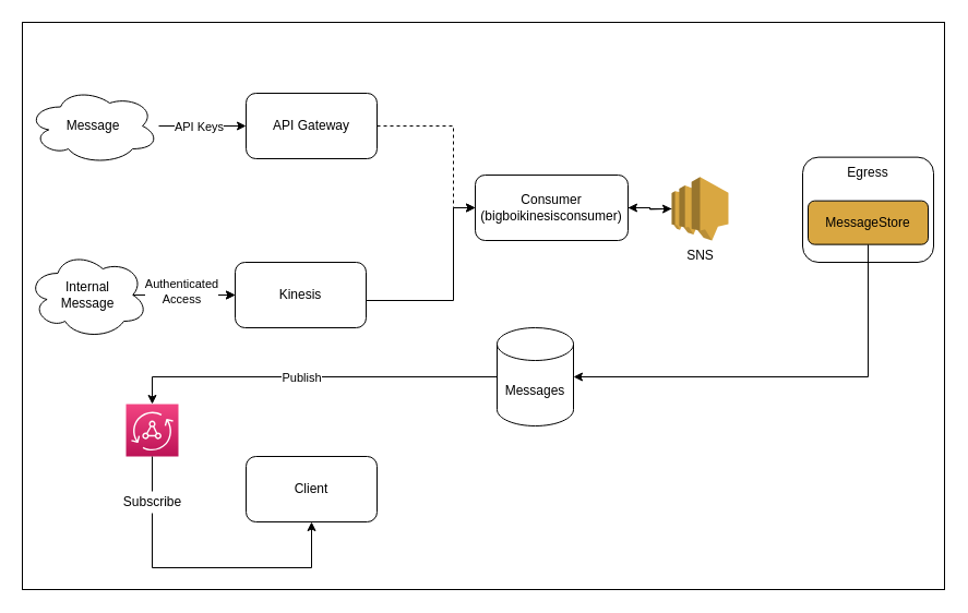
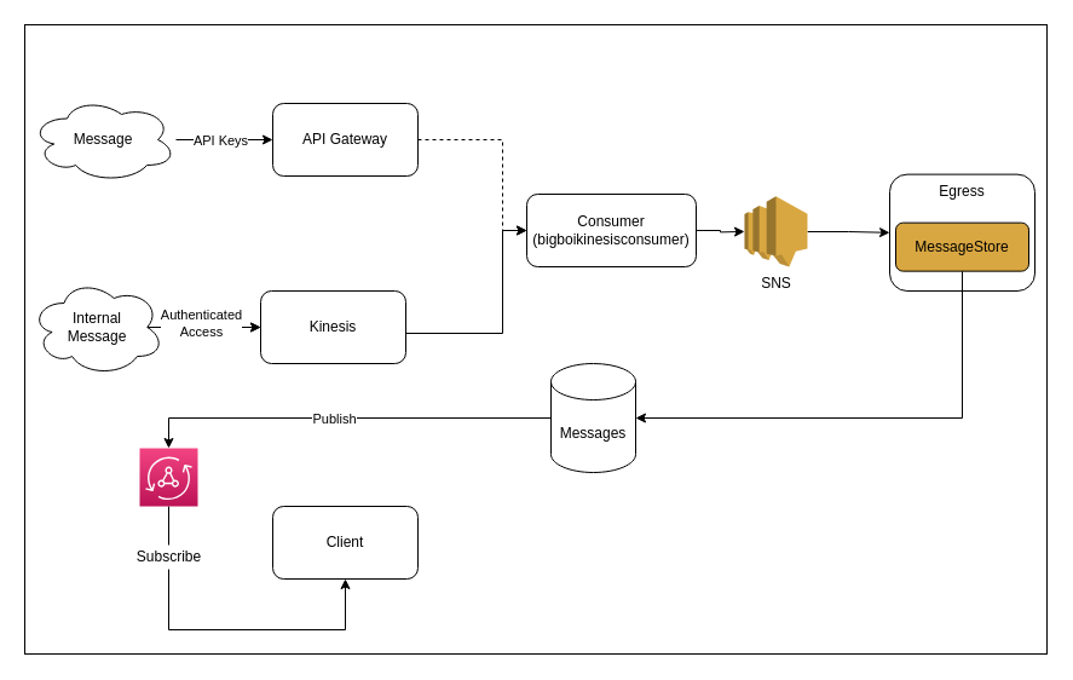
- <mxCell id="17" style="edgeStyle=orthogonalEdgeStyle;rounded=0;orthogonalLoop=1;jettySize=auto;html=1;" edge="1" parent="1" source="18" target="16"><mxGeometry relative="1" as="geometry"><mxPoint x="735" y="190.875" as="targetPoint" /></mxGeometry></mxCell>
+ <mxCell id="17" style="edgeStyle=orthogonalEdgeStyle;rounded=0;orthogonalLoop=1;jettySize=auto;html=1;entryX=0;entryY=0.5;entryDx=0;entryDy=0;" edge="1" parent="1" source="18" target="3"><mxGeometry relative="1" as="geometry"><mxPoint x="735" y="190.875" as="targetPoint" /></mxGeometry></mxCell>
